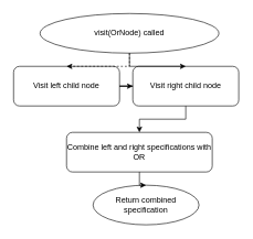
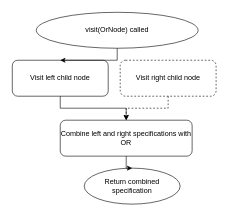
- <mxCell id="7" style="edgeStyle=orthogonalEdgeStyle;rounded=0;orthogonalLoop=1;jettySize=auto;html=1;dashed=1;" edge="1" parent="1" source="2" target="3"><mxGeometry relative="1" as="geometry" /></mxCell>
+ <mxCell id="7" style="edgeStyle=orthogonalEdgeStyle;rounded=0;orthogonalLoop=1;jettySize=auto;html=1;" edge="1" parent="1" source="2" target="3"><mxGeometry relative="1" as="geometry" /></mxCell>
- <mxCell id="8" style="edgeStyle=orthogonalEdgeStyle;rounded=0;orthogonalLoop=1;jettySize=auto;html=1;" edge="1" parent="1" source="2" target="4"><mxGeometry relative="1" as="geometry" /></mxCell>
- <mxCell id="9" style="edgeStyle=orthogonalEdgeStyle;rounded=0;orthogonalLoop=1;jettySize=auto;html=1;" edge="1" parent="1" source="3" target="4"><mxGeometry relative="1" as="geometry" /></mxCell>
+ <mxCell id="9" style="edgeStyle=orthogonalEdgeStyle;rounded=0;orthogonalLoop=1;jettySize=auto;html=1;" edge="1" parent="1" source="3" target="5"><mxGeometry relative="1" as="geometry" /></mxCell>
- <mxCell id="4" value="Visit right child node" style="rounded=1;whiteSpace=wrap;html=1;" vertex="1" parent="1"><mxGeometry x="200" y="100" width="160" height="60" as="geometry" /></mxCell>
+ <mxCell id="4" value="Visit right child node" style="rounded=1;whiteSpace=wrap;html=1;dashed=1;" vertex="1" parent="1"><mxGeometry x="200" y="100" width="160" height="60" as="geometry" /></mxCell>
- <mxCell id="10" style="edgeStyle=orthogonalEdgeStyle;rounded=0;orthogonalLoop=1;jettySize=auto;html=1;" edge="1" parent="1" source="4" target="5"><mxGeometry relative="1" as="geometry" /></mxCell>
+ <mxCell id="10" style="edgeStyle=orthogonalEdgeStyle;rounded=0;orthogonalLoop=1;jettySize=auto;html=1;dashed=1;" edge="1" parent="1" source="4" target="5"><mxGeometry relative="1" as="geometry" /></mxCell>
